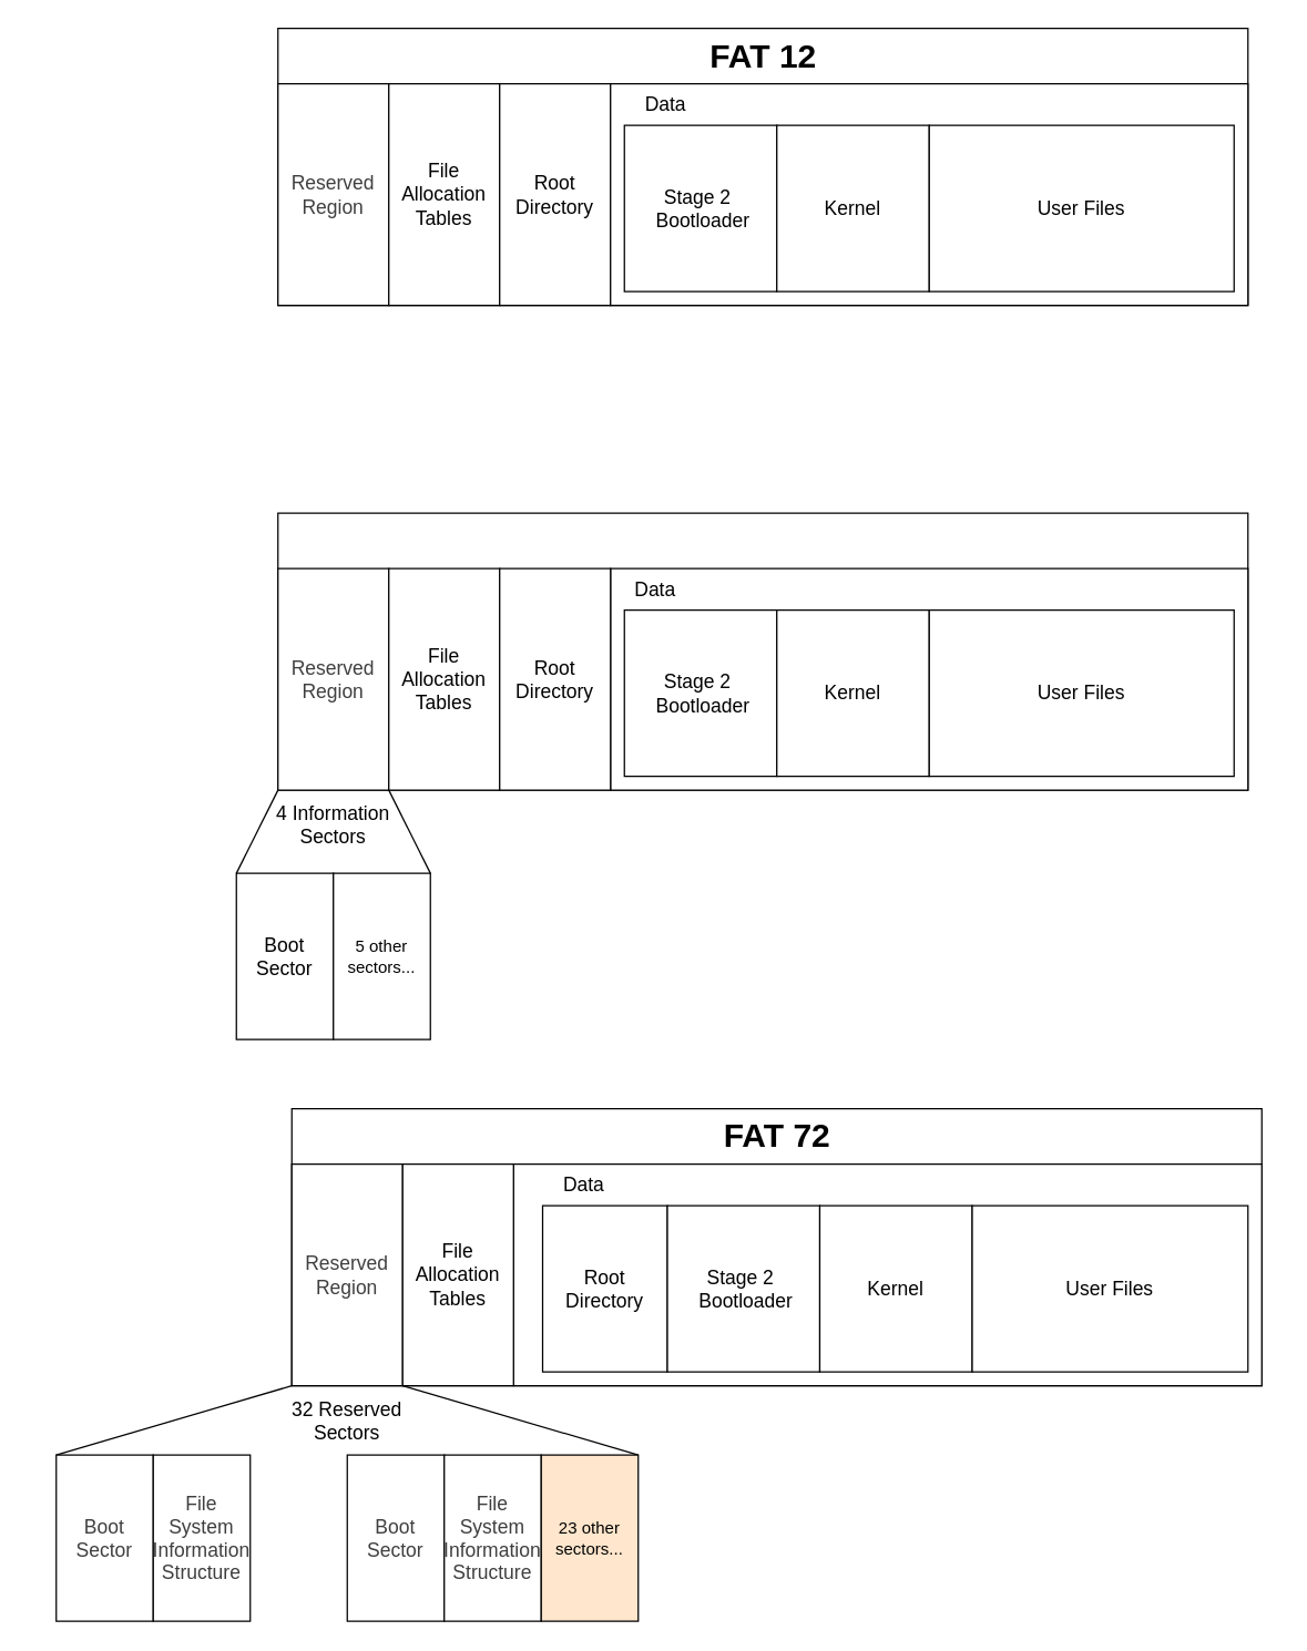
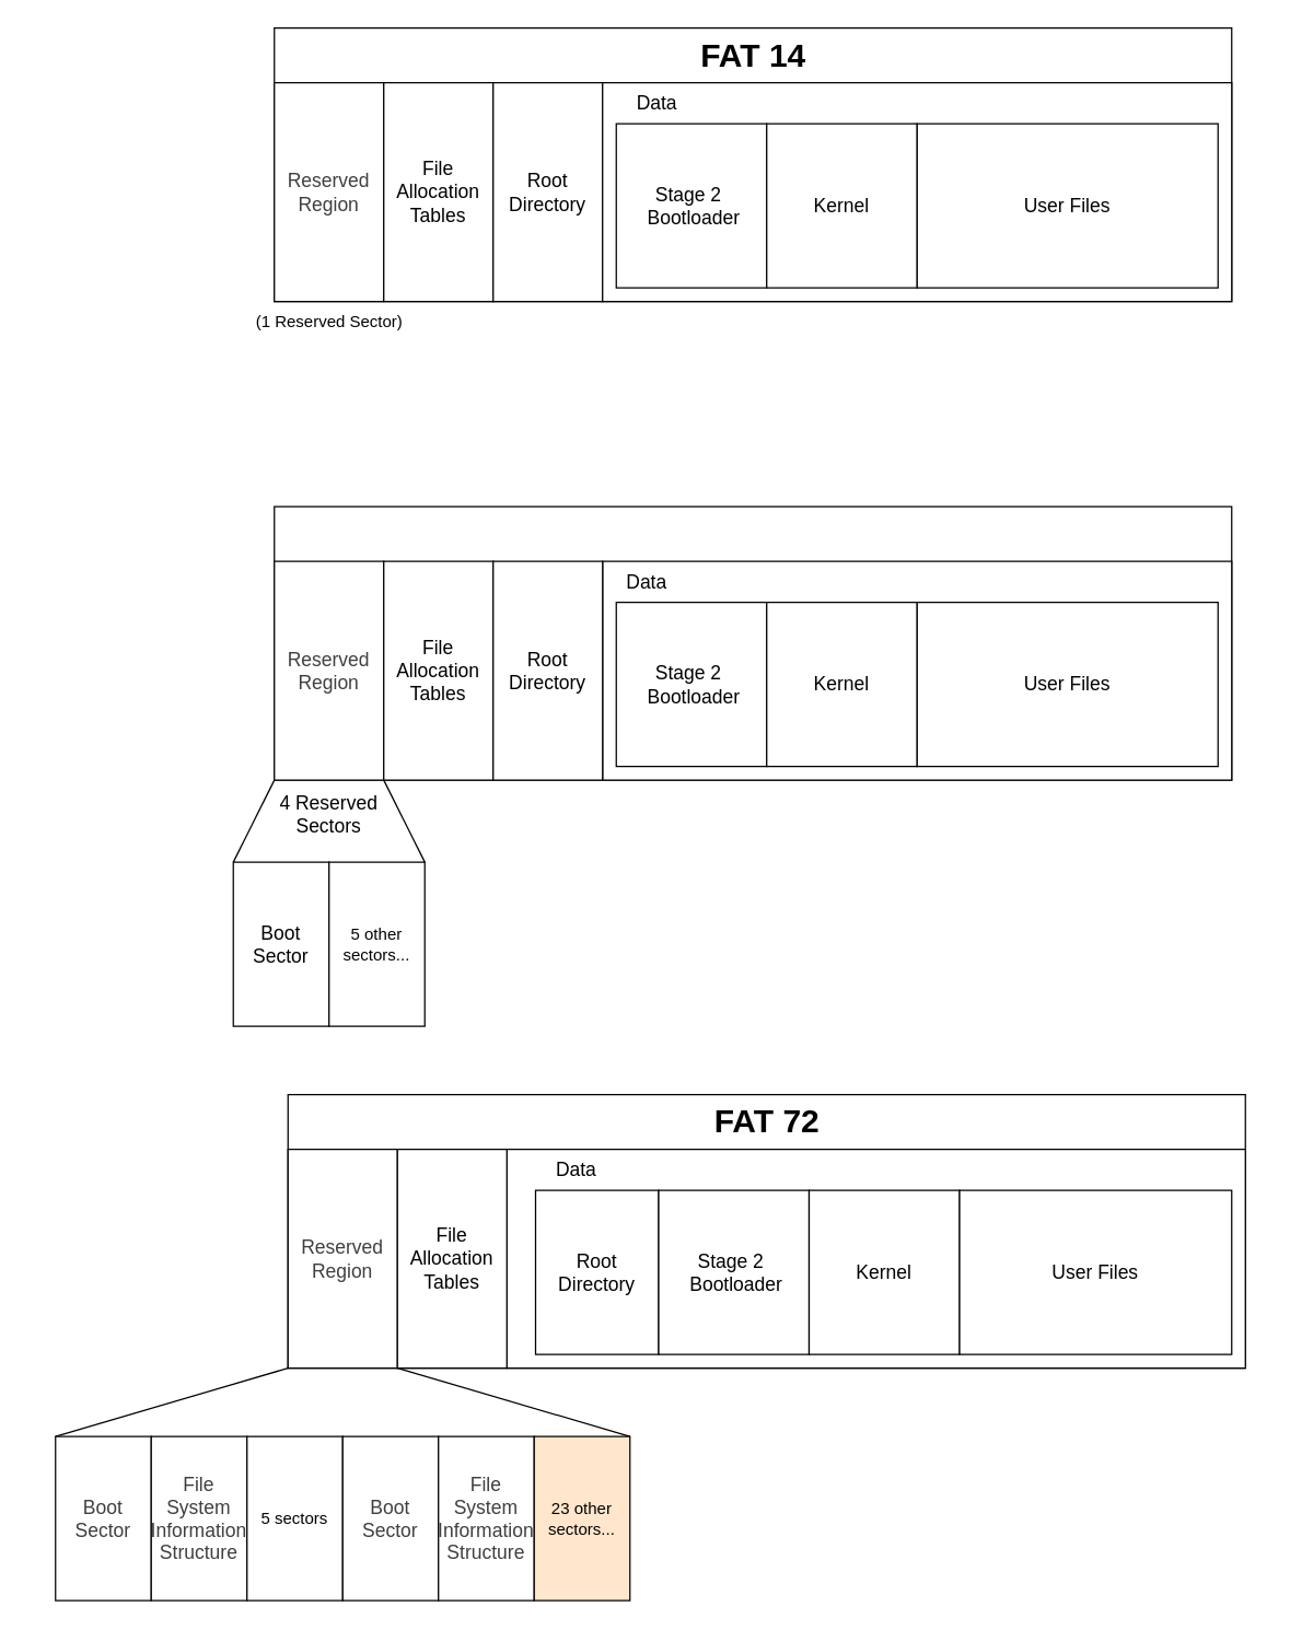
- <mxCell id="4" value="&lt;h1&gt;&lt;font style=&quot;font-size: 24px;&quot;&gt;FAT 12&lt;/font&gt;&lt;/h1&gt;" style="text;html=1;align=center;verticalAlign=middle;whiteSpace=wrap;rounded=0;movable=1;resizable=1;rotatable=1;deletable=1;editable=1;locked=0;connectable=1;" parent="2" vertex="1"><mxGeometry x="307.5" y="6" width="85" height="30" as="geometry" /></mxCell>
+ <mxCell id="4" value="&lt;h1&gt;&lt;font style=&quot;font-size: 24px;&quot;&gt;FAT 14&lt;/font&gt;&lt;/h1&gt;" style="text;html=1;align=center;verticalAlign=middle;whiteSpace=wrap;rounded=0;movable=1;resizable=1;rotatable=1;deletable=1;editable=1;locked=0;connectable=1;" parent="2" vertex="1"><mxGeometry x="307.5" y="6" width="85" height="30" as="geometry" /></mxCell>
+ <mxCell id="53" value="(1 Reserved Sector)" style="text;html=1;align=center;verticalAlign=middle;resizable=0;points=[];autosize=1;strokeColor=none;fillColor=none;" parent="1" vertex="1"><mxGeometry x="175" y="220" width="130" height="30" as="geometry" /></mxCell>
- <mxCell id="26" value="&lt;font style=&quot;font-size: 14px;&quot;&gt;4 Information Sectors&lt;/font&gt;" style="text;html=1;align=center;verticalAlign=middle;whiteSpace=wrap;rounded=0;" parent="25" vertex="1"><mxGeometry x="10" width="120" height="50" as="geometry" /></mxCell>
+ <mxCell id="26" value="&lt;font style=&quot;font-size: 14px;&quot;&gt;4 Reserved Sectors&lt;/font&gt;" style="text;html=1;align=center;verticalAlign=middle;whiteSpace=wrap;rounded=0;" parent="25" vertex="1"><mxGeometry x="10" width="120" height="50" as="geometry" /></mxCell>
- <mxCell id="33" value="&lt;font style=&quot;font-size: 14px;&quot;&gt;32 Reserved Sectors&lt;/font&gt;" style="text;html=1;align=center;verticalAlign=middle;whiteSpace=wrap;rounded=0;movable=1;resizable=1;rotatable=1;deletable=1;editable=1;locked=0;connectable=1;" parent="32" vertex="1"><mxGeometry x="170" y="200" width="120" height="50" as="geometry" /></mxCell>
+ <mxCell id="45" value="&lt;div&gt;&lt;span style=&quot;color: rgb(0, 0, 0);&quot;&gt;5 sectors&lt;/span&gt;&lt;/div&gt;" style="rounded=0;whiteSpace=wrap;html=1;movable=1;resizable=1;rotatable=1;deletable=1;editable=1;locked=0;connectable=1;" parent="42" vertex="1"><mxGeometry x="160" width="70" height="120" as="geometry" /></mxCell>
